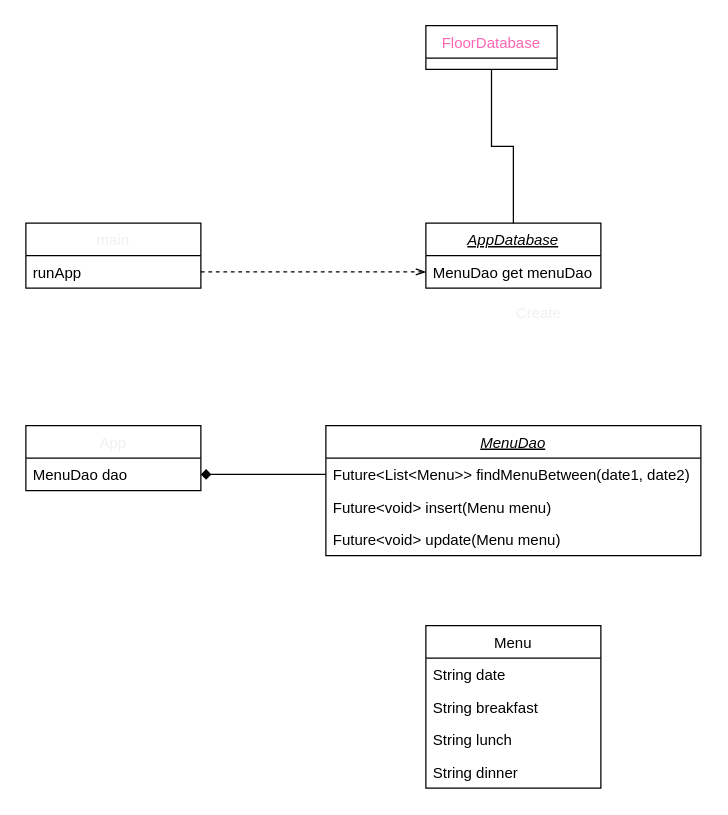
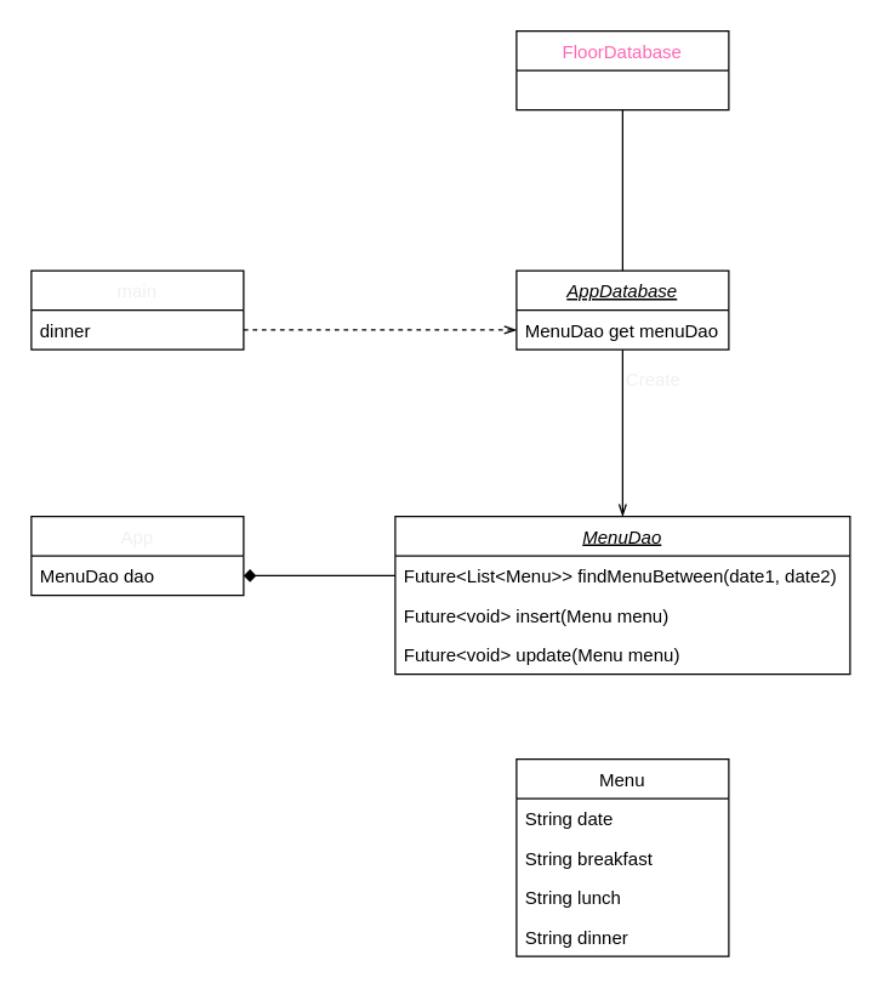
- <mxCell id="15" value="FloorDatabase" style="swimlane;fontStyle=0;childLayout=stackLayout;horizontal=1;startSize=26;fillColor=none;horizontalStack=0;resizeParent=1;resizeParentMax=0;resizeLast=0;collapsible=1;marginBottom=0;fontColor=#FF66B3;" parent="1" vertex="1"><mxGeometry x="340" y="20" width="105" height="35" as="geometry" /></mxCell>
+ <mxCell id="15" value="FloorDatabase" style="swimlane;fontStyle=0;childLayout=stackLayout;horizontal=1;startSize=26;fillColor=none;horizontalStack=0;resizeParent=1;resizeParentMax=0;resizeLast=0;collapsible=1;marginBottom=0;fontColor=#FF66B3;" parent="1" vertex="1"><mxGeometry x="340" y="20" width="140" height="52" as="geometry" /></mxCell>
- <mxCell id="18" value="runApp" style="text;strokeColor=none;fillColor=none;align=left;verticalAlign=top;spacingLeft=4;spacingRight=4;overflow=hidden;rotatable=0;points=[[0,0.5],[1,0.5]];portConstraint=eastwest;" vertex="1" parent="17"><mxGeometry y="26" width="140" height="26" as="geometry" /></mxCell>
+ <mxCell id="18" value="dinner" style="text;strokeColor=none;fillColor=none;align=left;verticalAlign=top;spacingLeft=4;spacingRight=4;overflow=hidden;rotatable=0;points=[[0,0.5],[1,0.5]];portConstraint=eastwest;" vertex="1" parent="17"><mxGeometry y="26" width="140" height="26" as="geometry" /></mxCell>
+ <mxCell id="12" style="edgeStyle=orthogonalEdgeStyle;rounded=0;orthogonalLoop=1;jettySize=auto;html=1;entryX=0.5;entryY=0;entryDx=0;entryDy=0;fontColor=#F0F0F0;endArrow=openThin;endFill=0;" edge="1" parent="1" source="13" target="7"><mxGeometry relative="1" as="geometry" /></mxCell>
